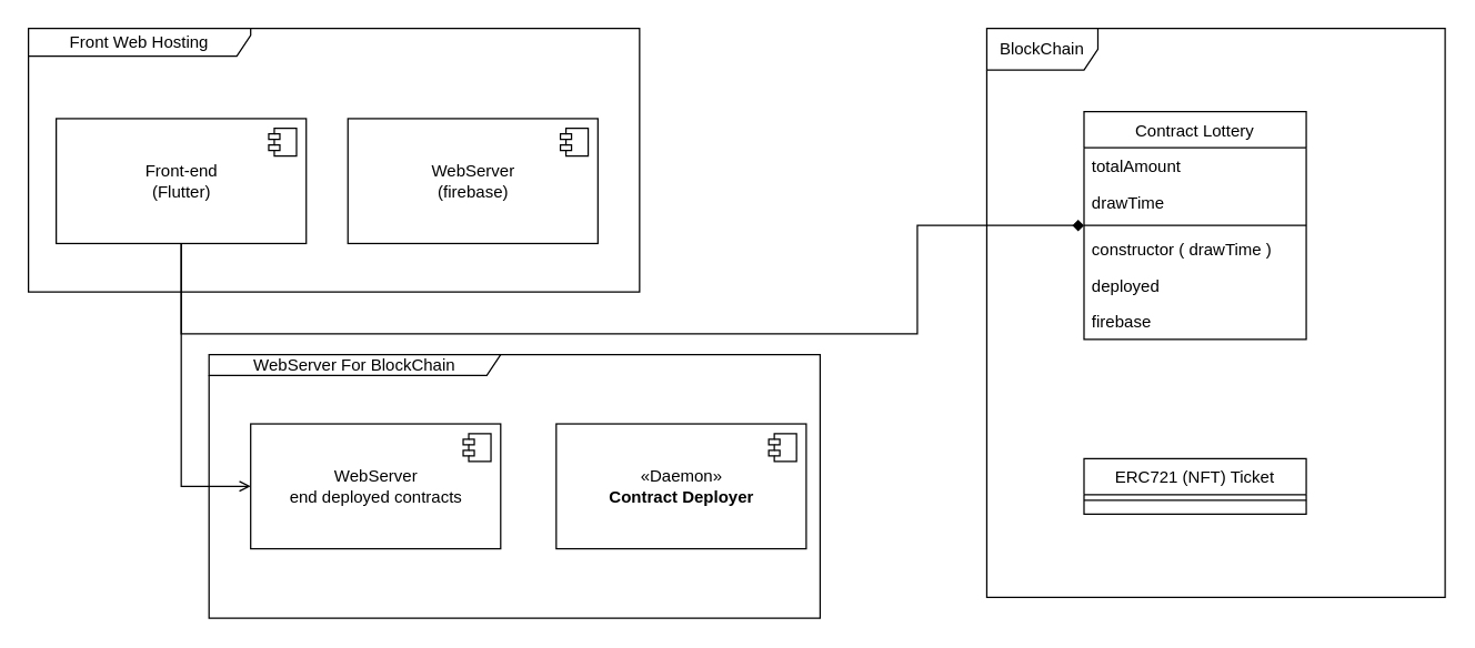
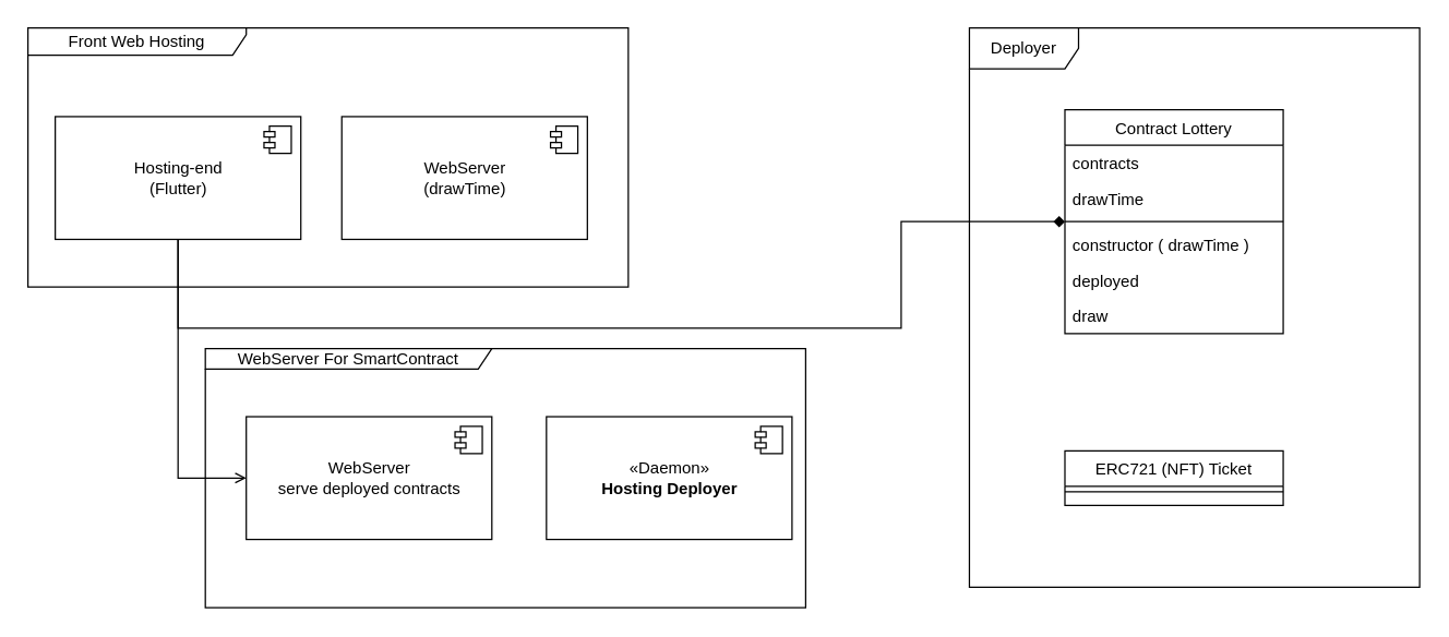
- <mxCell id="2" value="BlockChain" style="shape=umlFrame;whiteSpace=wrap;html=1;width=80;height=30;" vertex="1" parent="1"><mxGeometry x="710" y="20" width="330" height="410" as="geometry" /></mxCell>
+ <mxCell id="2" value="Deployer" style="shape=umlFrame;whiteSpace=wrap;html=1;width=80;height=30;" vertex="1" parent="1"><mxGeometry x="710" y="20" width="330" height="410" as="geometry" /></mxCell>
- <mxCell id="6" value="totalAmount" style="text;align=left;verticalAlign=top;spacingLeft=4;spacingRight=4;overflow=hidden;rotatable=0;points=[[0,0.5],[1,0.5]];portConstraint=eastwest;" parent="5" vertex="1"><mxGeometry y="26" width="160" height="26" as="geometry" /></mxCell>
+ <mxCell id="6" value="contracts" style="text;align=left;verticalAlign=top;spacingLeft=4;spacingRight=4;overflow=hidden;rotatable=0;points=[[0,0.5],[1,0.5]];portConstraint=eastwest;" parent="5" vertex="1"><mxGeometry y="26" width="160" height="26" as="geometry" /></mxCell>
- <mxCell id="19" value="Front-end&lt;br&gt;(Flutter)" style="html=1;dropTarget=0;" vertex="1" parent="1"><mxGeometry x="40" y="85" width="180" height="90" as="geometry" /></mxCell>
+ <mxCell id="19" value="Hosting-end&lt;br&gt;(Flutter)" style="html=1;dropTarget=0;" vertex="1" parent="1"><mxGeometry x="40" y="85" width="180" height="90" as="geometry" /></mxCell>
- <mxCell id="16" value="WebServer&lt;br&gt;(firebase)" style="html=1;dropTarget=0;" vertex="1" parent="1"><mxGeometry x="250" y="85" width="180" height="90" as="geometry" /></mxCell>
+ <mxCell id="16" value="WebServer&lt;br&gt;(drawTime)" style="html=1;dropTarget=0;" vertex="1" parent="1"><mxGeometry x="250" y="85" width="180" height="90" as="geometry" /></mxCell>
- <mxCell id="11" value="firebase" style="text;align=left;verticalAlign=top;spacingLeft=4;spacingRight=4;overflow=hidden;rotatable=0;points=[[0,0.5],[1,0.5]];portConstraint=eastwest;" vertex="1" parent="5"><mxGeometry y="138" width="160" height="26" as="geometry" /></mxCell>
+ <mxCell id="11" value="draw" style="text;align=left;verticalAlign=top;spacingLeft=4;spacingRight=4;overflow=hidden;rotatable=0;points=[[0,0.5],[1,0.5]];portConstraint=eastwest;" vertex="1" parent="5"><mxGeometry y="138" width="160" height="26" as="geometry" /></mxCell>
- <mxCell id="3" value="WebServer For BlockChain" style="shape=umlFrame;whiteSpace=wrap;html=1;width=210;height=15;" vertex="1" parent="1"><mxGeometry x="150" y="255" width="440" height="190" as="geometry" /></mxCell>
+ <mxCell id="3" value="WebServer For SmartContract" style="shape=umlFrame;whiteSpace=wrap;html=1;width=210;height=15;" vertex="1" parent="1"><mxGeometry x="150" y="255" width="440" height="190" as="geometry" /></mxCell>
- <mxCell id="21" value="WebServer&lt;br&gt;end deployed contracts" style="html=1;dropTarget=0;" vertex="1" parent="1"><mxGeometry x="180" y="305" width="180" height="90" as="geometry" /></mxCell>
+ <mxCell id="21" value="WebServer&lt;br&gt;serve deployed contracts" style="html=1;dropTarget=0;" vertex="1" parent="1"><mxGeometry x="180" y="305" width="180" height="90" as="geometry" /></mxCell>
- <mxCell id="14" value="«Daemon»&lt;br&gt;&lt;b&gt;Contract Deployer&lt;/b&gt;" style="html=1;dropTarget=0;" vertex="1" parent="1"><mxGeometry x="400" y="305" width="180" height="90" as="geometry" /></mxCell>
+ <mxCell id="14" value="«Daemon»&lt;br&gt;&lt;b&gt;Hosting Deployer&lt;/b&gt;" style="html=1;dropTarget=0;" vertex="1" parent="1"><mxGeometry x="400" y="305" width="180" height="90" as="geometry" /></mxCell>
